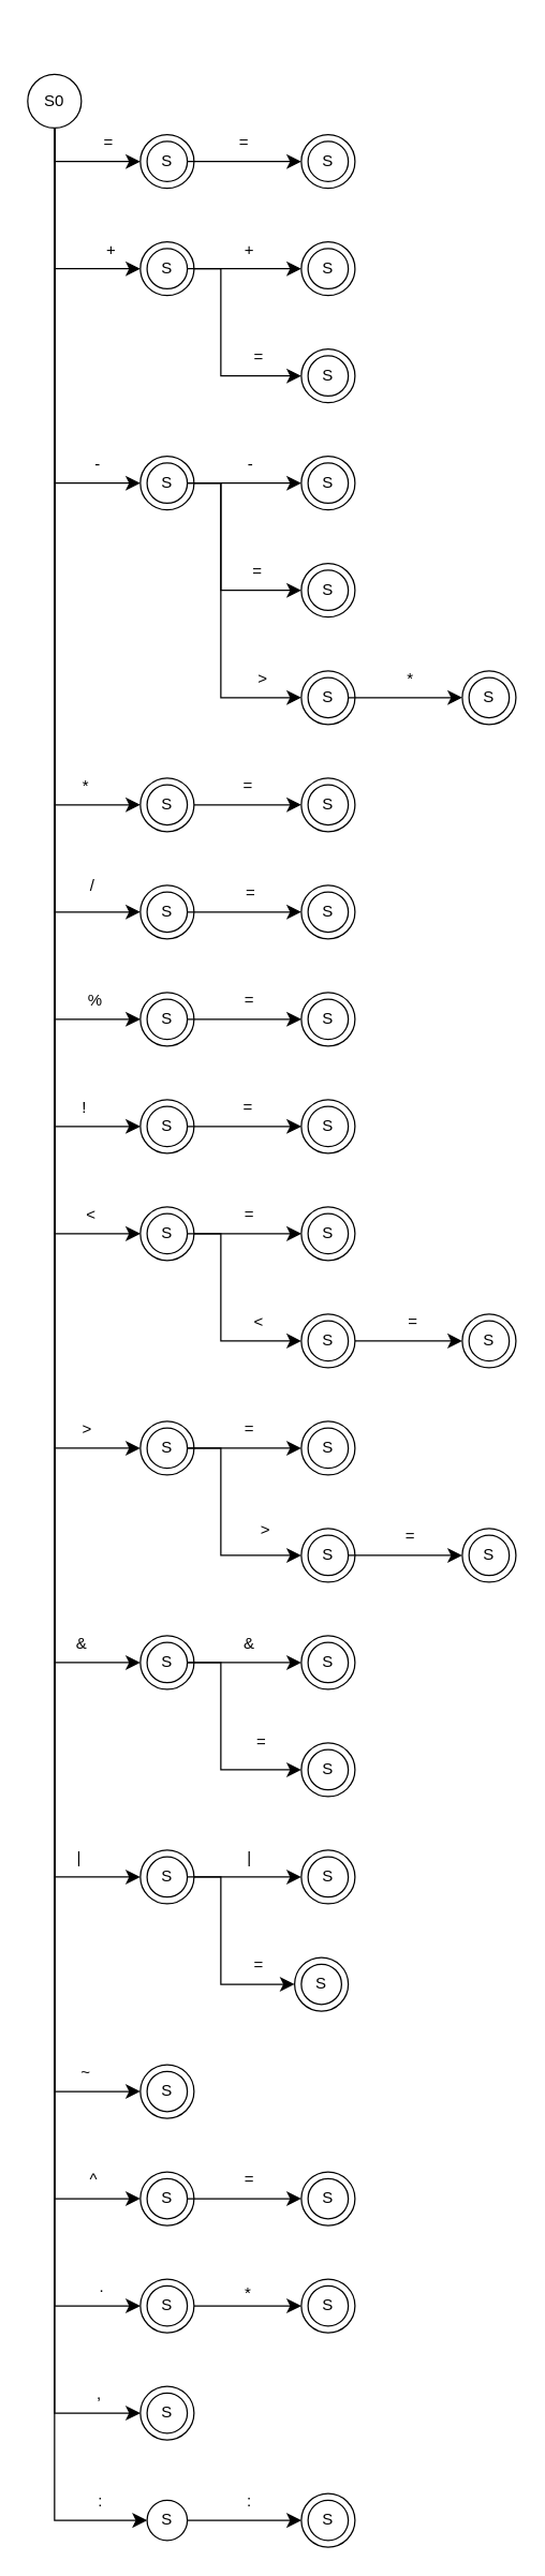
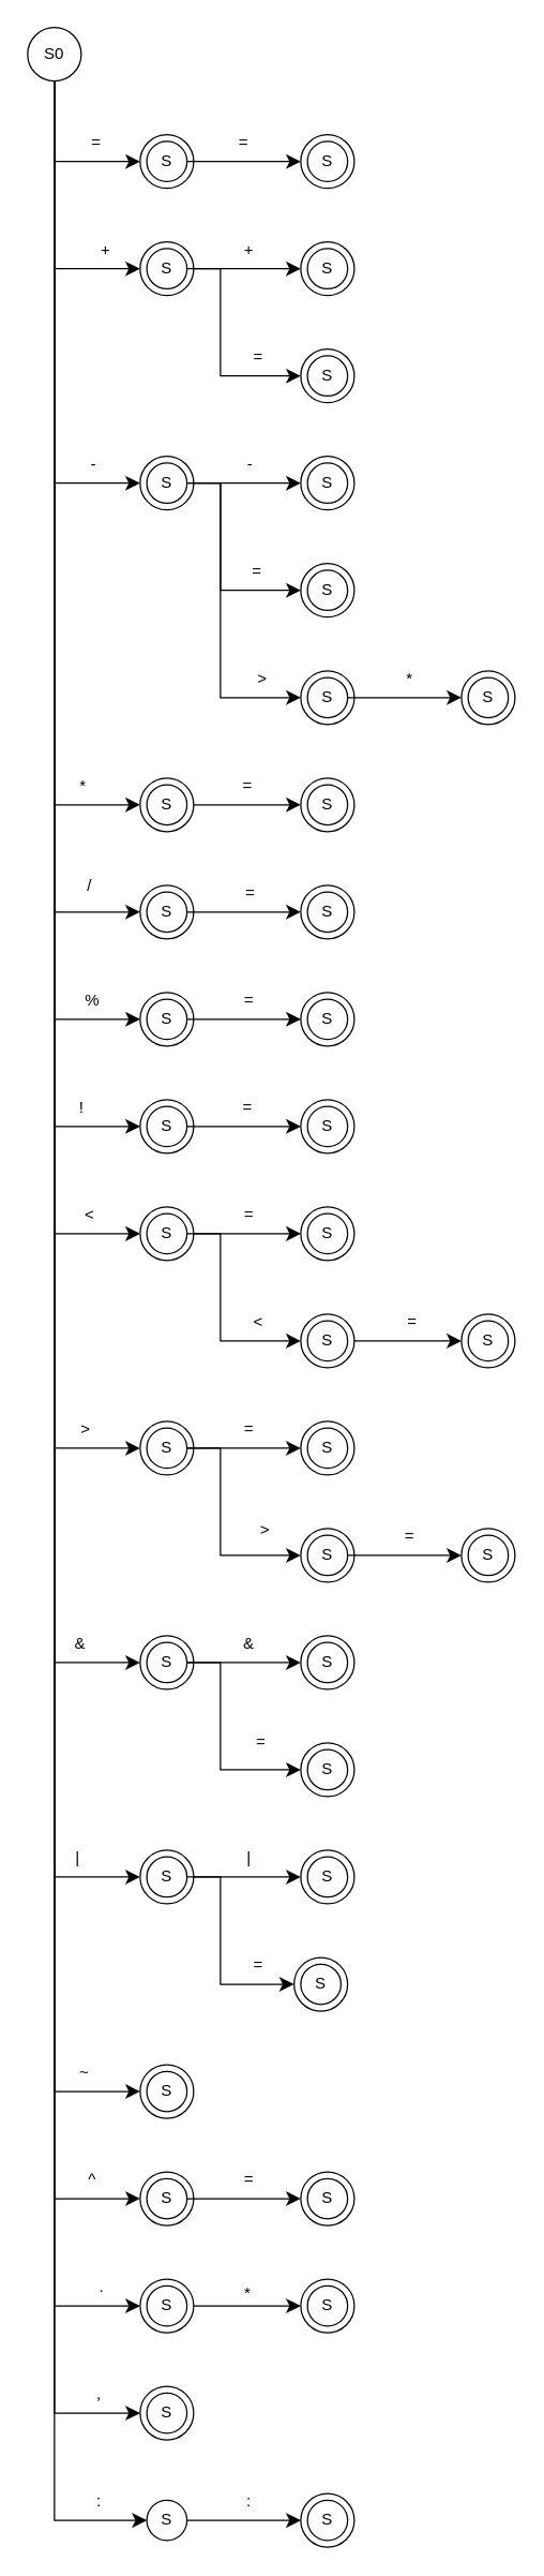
- <mxCell id="35" value="S0" style="ellipse;whiteSpace=wrap;html=1;aspect=fixed;rounded=0;labelBackgroundColor=none;" parent="1" vertex="1"><mxGeometry x="20" y="55" width="40" height="40" as="geometry" /></mxCell>
+ <mxCell id="35" value="S0" style="ellipse;whiteSpace=wrap;html=1;aspect=fixed;rounded=0;labelBackgroundColor=none;" parent="1" vertex="1"><mxGeometry x="20" width="40" height="40" as="geometry" y="20" /></mxCell>
